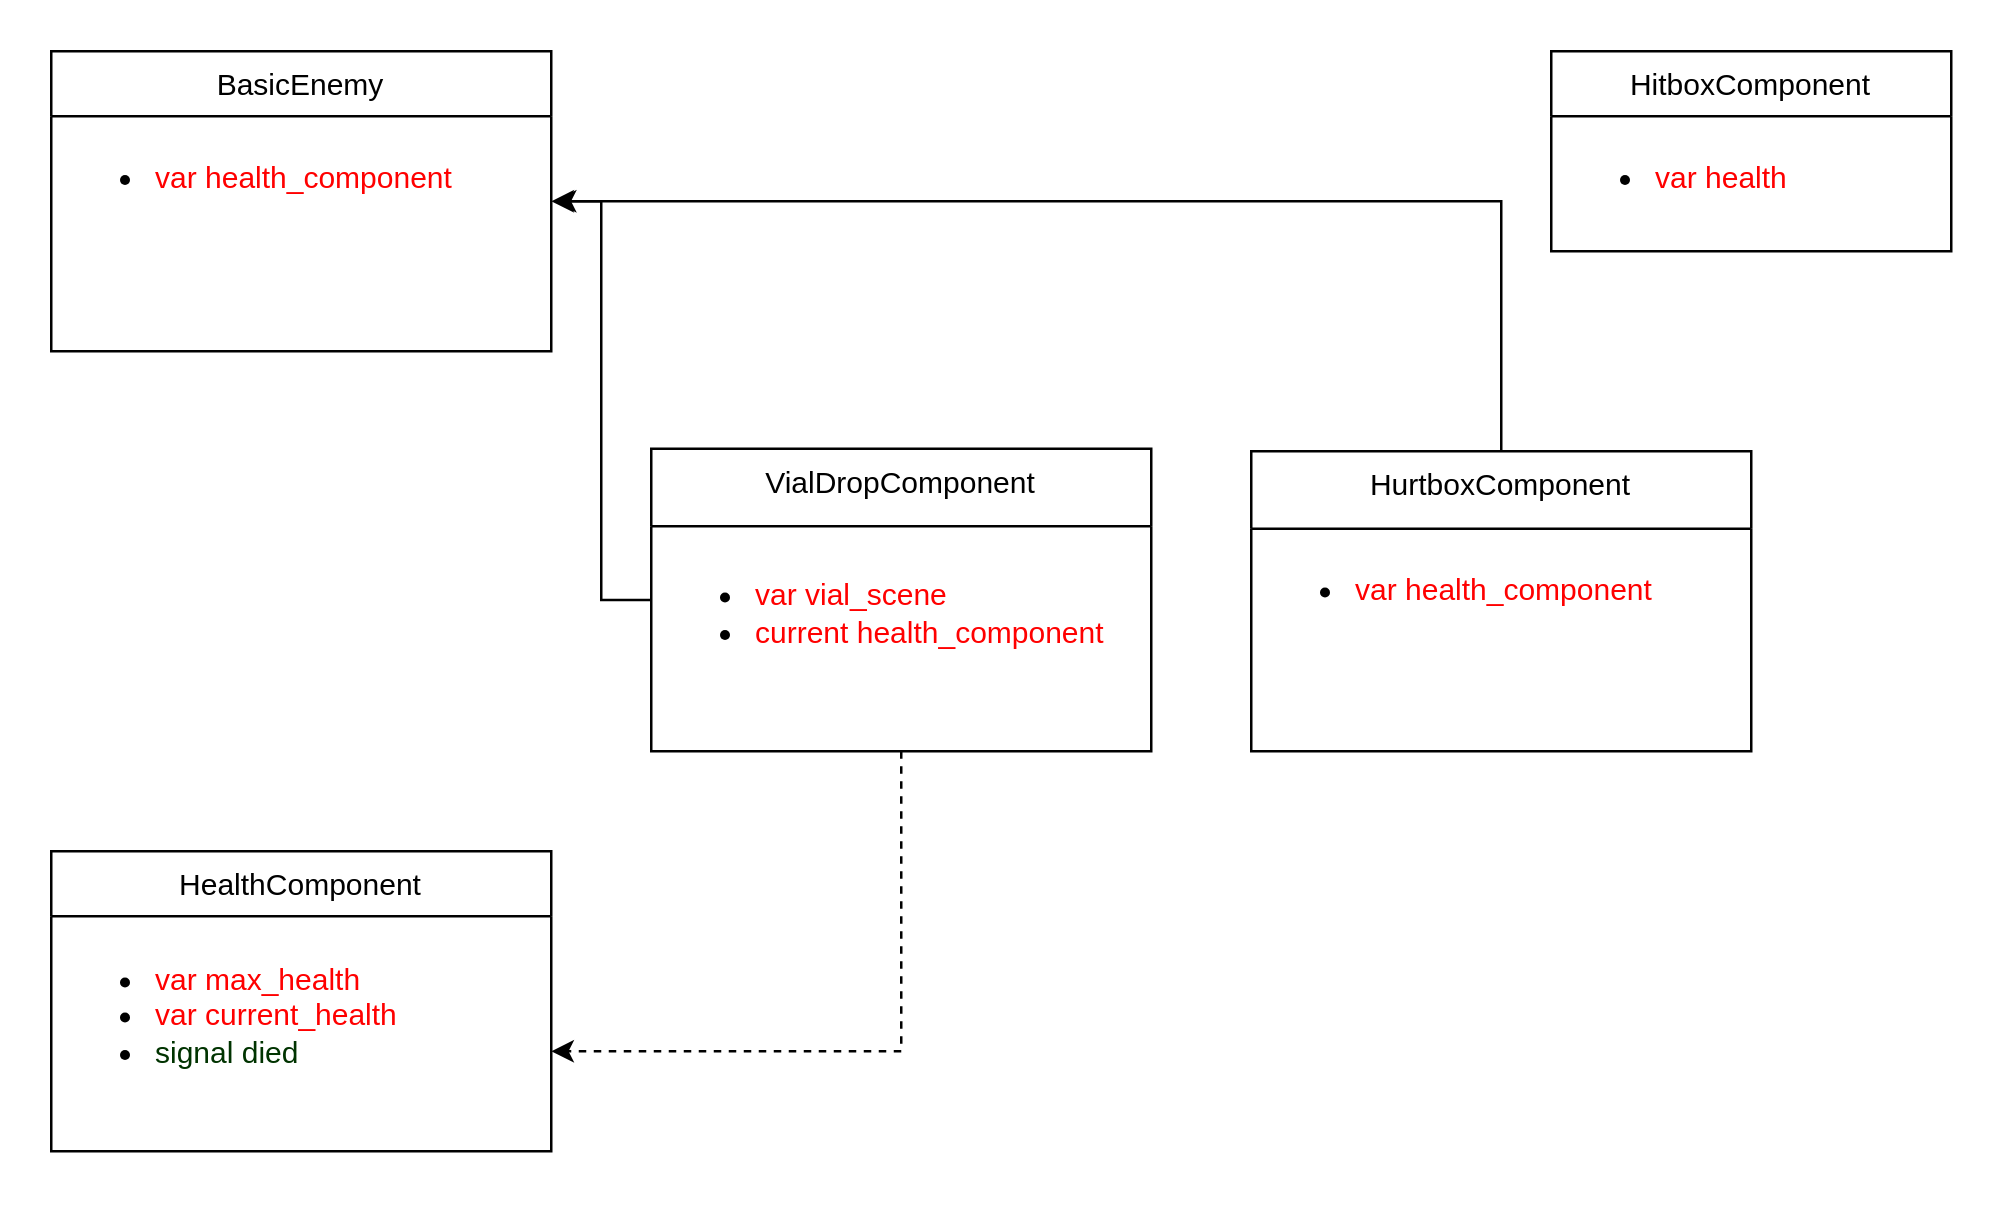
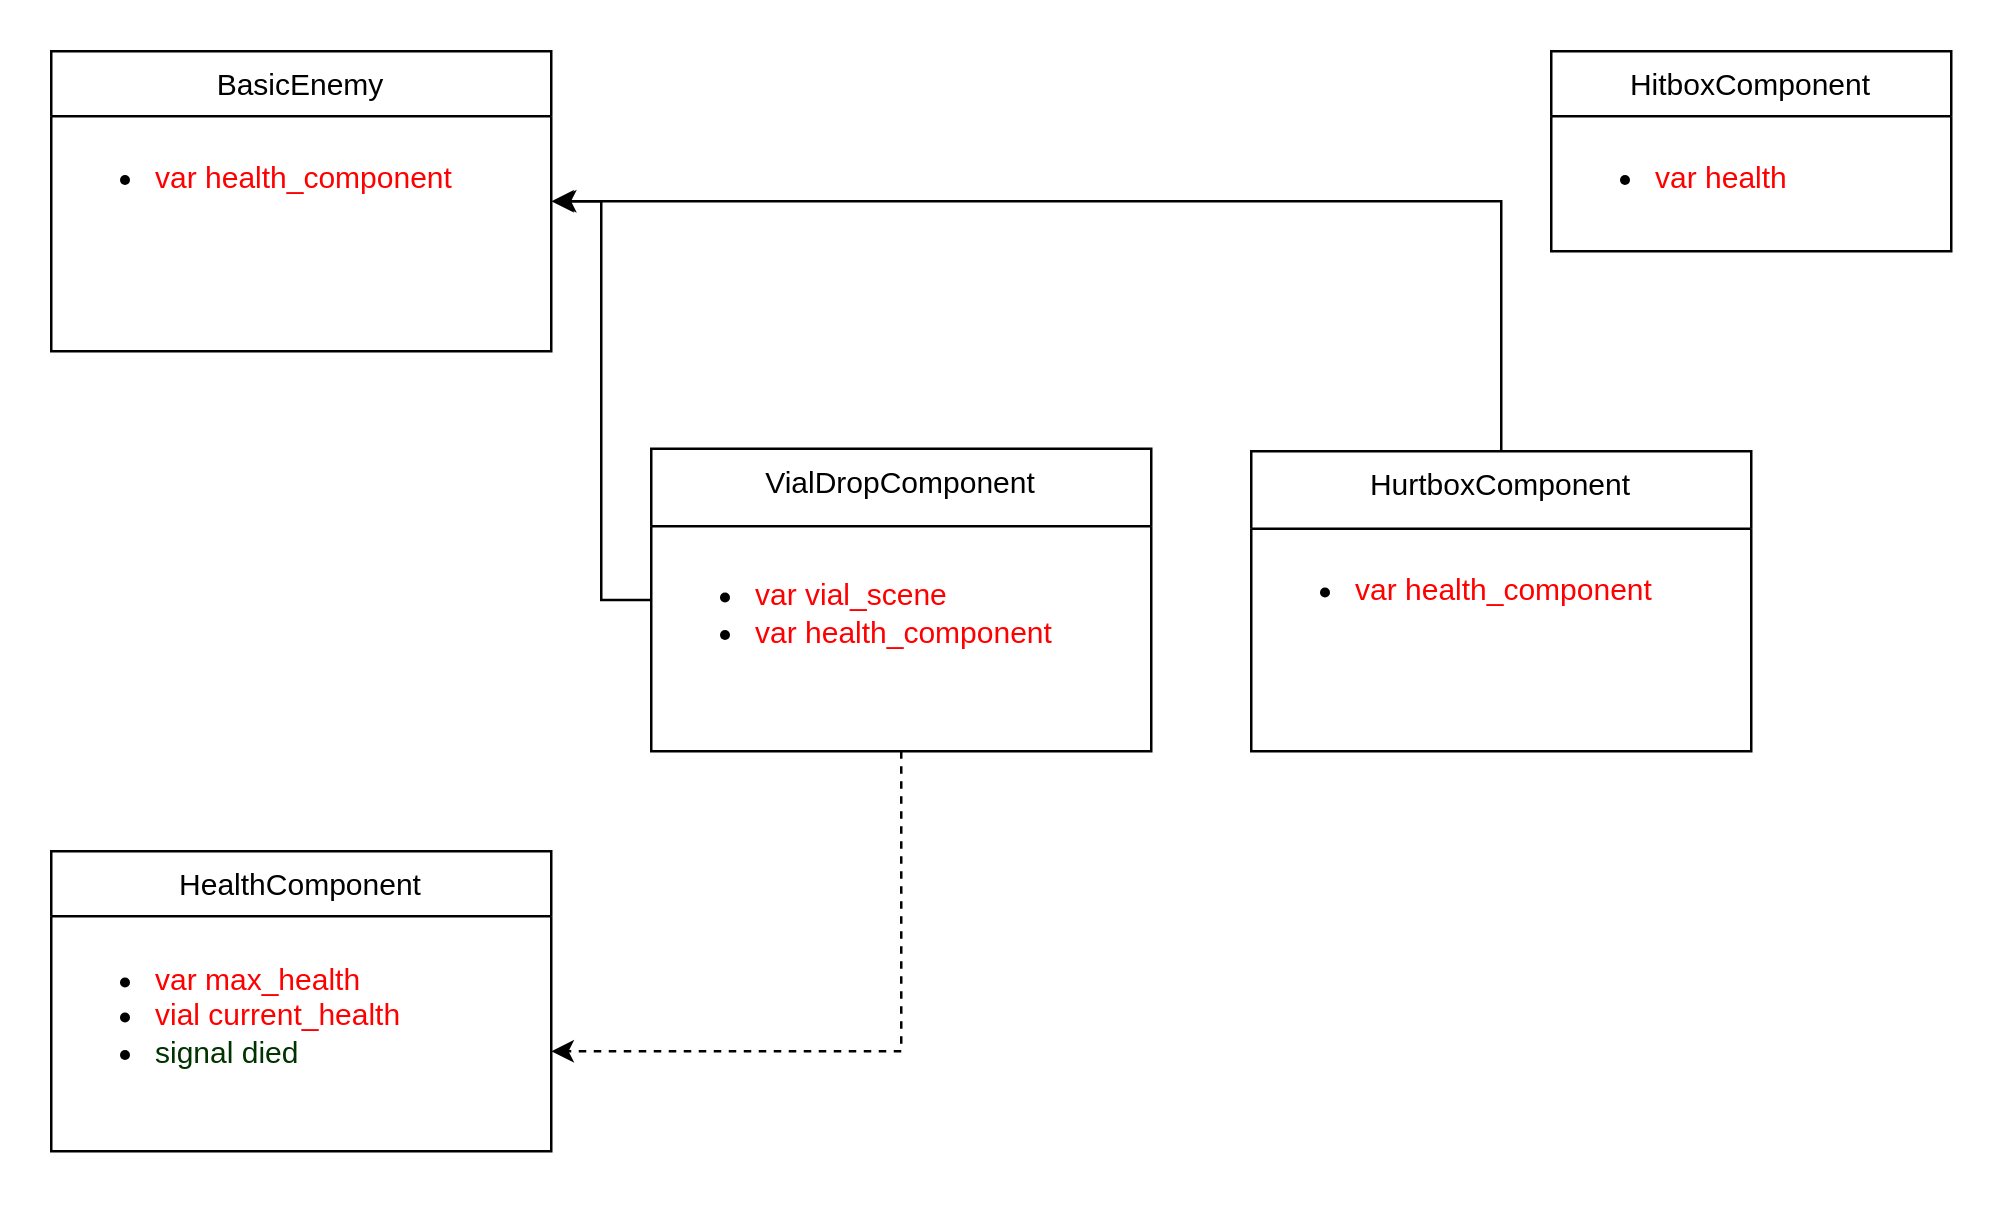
- <mxCell id="9" value="&lt;div&gt;&lt;ul&gt;&lt;li&gt;&lt;font color=&quot;#ff0000&quot;&gt;var vial_scene&lt;/font&gt;&lt;/li&gt;&lt;li&gt;&lt;font color=&quot;#ff0000&quot;&gt;current health_component&lt;/font&gt;&lt;/li&gt;&lt;/ul&gt;&lt;/div&gt;" style="text;html=1;align=left;verticalAlign=middle;resizable=0;points=[];autosize=1;strokeColor=none;fillColor=none;" vertex="1" parent="8"><mxGeometry y="31" width="200" height="70" as="geometry" /></mxCell>
+ <mxCell id="9" value="&lt;div&gt;&lt;ul&gt;&lt;li&gt;&lt;font color=&quot;#ff0000&quot;&gt;var vial_scene&lt;/font&gt;&lt;/li&gt;&lt;li&gt;&lt;font color=&quot;#ff0000&quot;&gt;var health_component&lt;/font&gt;&lt;/li&gt;&lt;/ul&gt;&lt;/div&gt;" style="text;html=1;align=left;verticalAlign=middle;resizable=0;points=[];autosize=1;strokeColor=none;fillColor=none;" vertex="1" parent="8"><mxGeometry y="31" width="200" height="70" as="geometry" /></mxCell>
- <mxCell id="7" value="&lt;div align=&quot;left&quot;&gt;&lt;ul&gt;&lt;li&gt;&lt;font color=&quot;#ff0000&quot;&gt;var max_health&lt;/font&gt;&lt;/li&gt;&lt;li&gt;&lt;font color=&quot;#ff0000&quot;&gt;var current_health&lt;/font&gt;&lt;/li&gt;&lt;li&gt;&lt;font color=&quot;#003300&quot;&gt;signal died&lt;/font&gt;&lt;br&gt;&lt;/li&gt;&lt;/ul&gt;&lt;/div&gt;" style="text;html=1;align=left;verticalAlign=middle;resizable=0;points=[];autosize=1;strokeColor=none;fillColor=none;" vertex="1" parent="6"><mxGeometry y="26" width="200" height="80" as="geometry" /></mxCell>
+ <mxCell id="7" value="&lt;div align=&quot;left&quot;&gt;&lt;ul&gt;&lt;li&gt;&lt;font color=&quot;#ff0000&quot;&gt;var max_health&lt;/font&gt;&lt;/li&gt;&lt;li&gt;&lt;font color=&quot;#ff0000&quot;&gt;vial current_health&lt;/font&gt;&lt;/li&gt;&lt;li&gt;&lt;font color=&quot;#003300&quot;&gt;signal died&lt;/font&gt;&lt;br&gt;&lt;/li&gt;&lt;/ul&gt;&lt;/div&gt;" style="text;html=1;align=left;verticalAlign=middle;resizable=0;points=[];autosize=1;strokeColor=none;fillColor=none;" vertex="1" parent="6"><mxGeometry y="26" width="200" height="80" as="geometry" /></mxCell>
